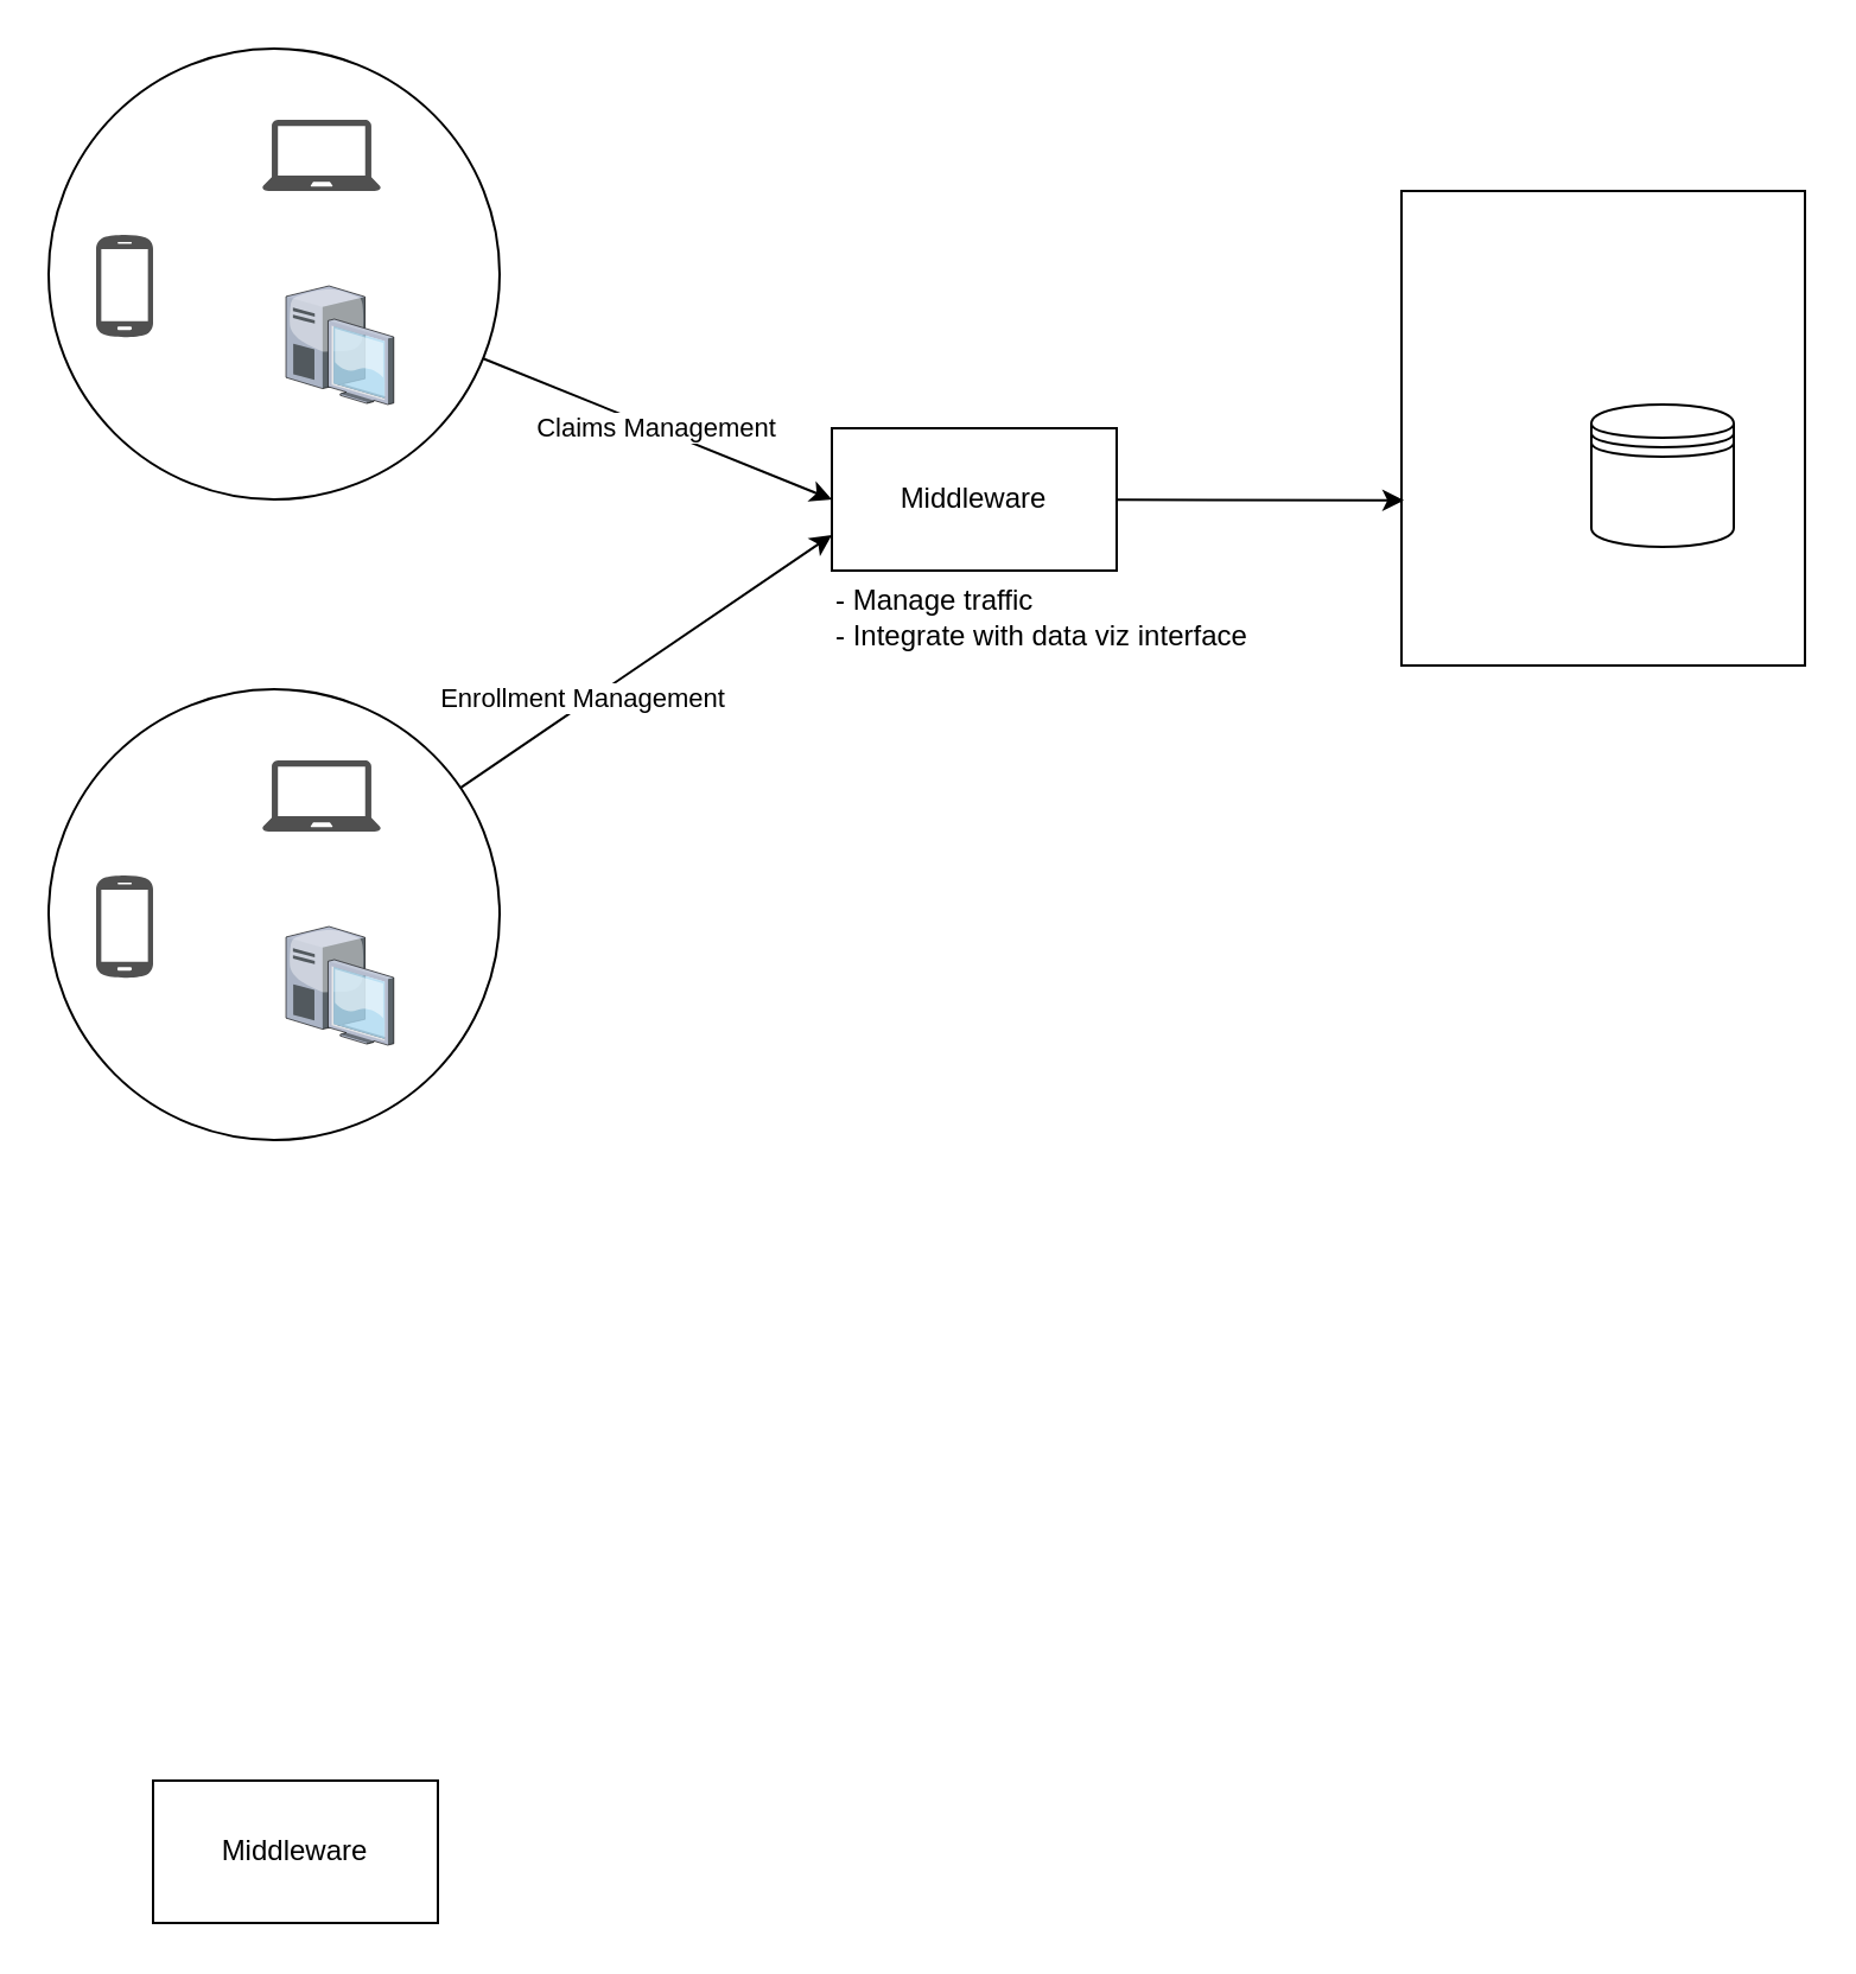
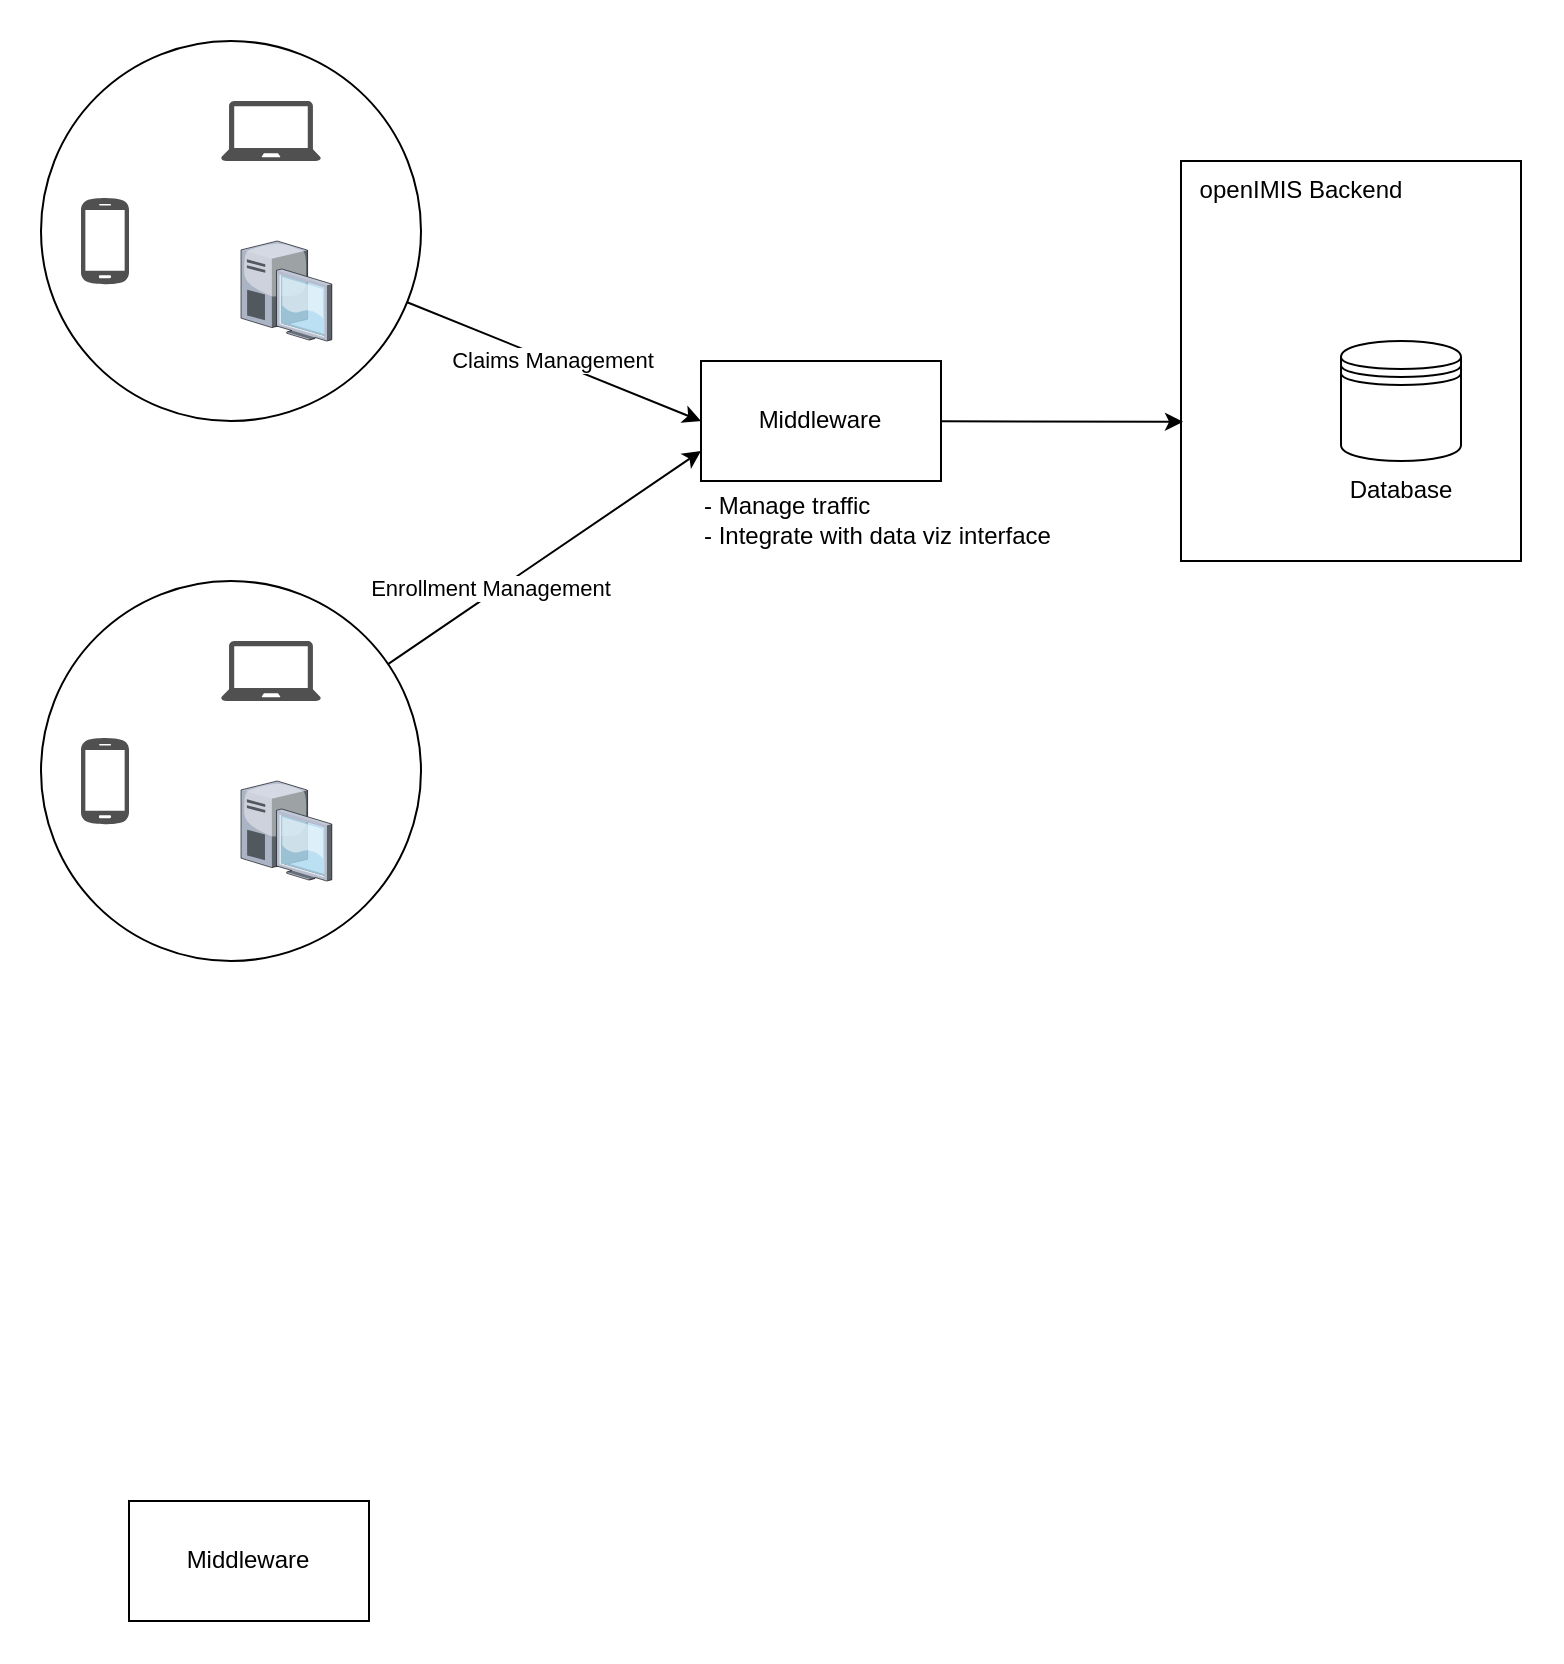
+ <mxCell id="18" value="openIMIS Backend" style="text;html=1;align=center;verticalAlign=middle;resizable=0;points=[];autosize=1;strokeColor=none;fillColor=none;" vertex="1" parent="1"><mxGeometry x="590" y="80" width="120" height="30" as="geometry" /></mxCell>
+ <mxCell id="8" value="Database" style="text;html=1;align=center;verticalAlign=middle;resizable=0;points=[];autosize=1;strokeColor=none;fillColor=none;" vertex="1" parent="1"><mxGeometry x="665" y="230" width="70" height="30" as="geometry" /></mxCell>
